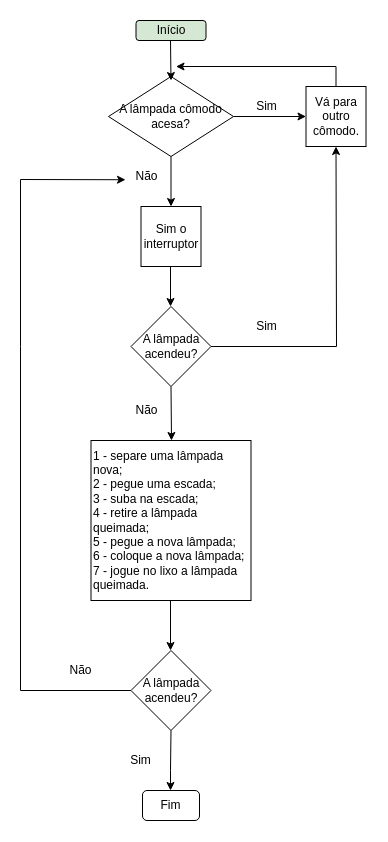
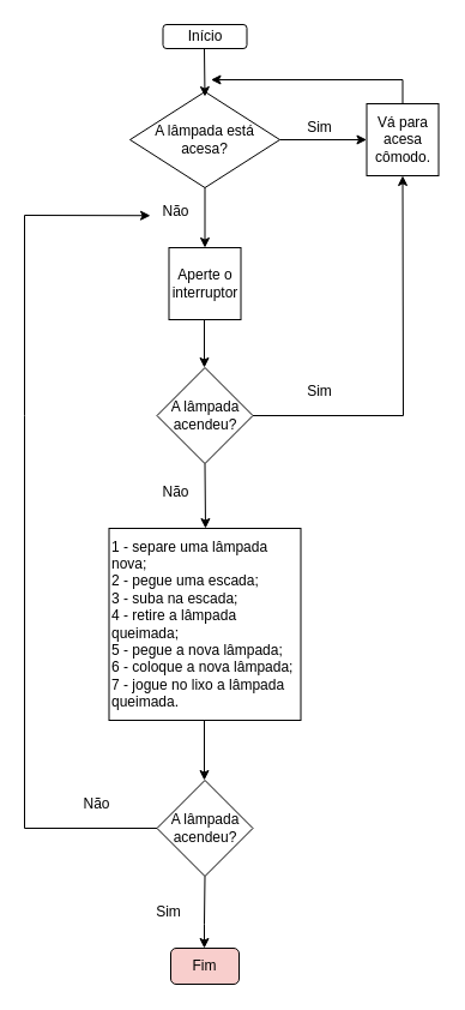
- <mxCell id="2" value="Início" style="rounded=1;whiteSpace=wrap;html=1;fillColor=#d5e8d4;" vertex="1" parent="1"><mxGeometry x="135.5" y="20" width="70" height="20" as="geometry" /></mxCell>
+ <mxCell id="2" value="Início" style="rounded=1;whiteSpace=wrap;html=1;" vertex="1" parent="1"><mxGeometry x="135.5" y="20" width="70" height="20" as="geometry" /></mxCell>
- <mxCell id="3" value="A lâmpada cômodo acesa?" style="rhombus;whiteSpace=wrap;html=1;" vertex="1" parent="1"><mxGeometry x="108" y="76" width="125" height="80" as="geometry" /></mxCell>
+ <mxCell id="3" value="A lâmpada está acesa?" style="rhombus;whiteSpace=wrap;html=1;" vertex="1" parent="1"><mxGeometry x="108" y="76" width="125" height="80" as="geometry" /></mxCell>
- <mxCell id="8" value="Vá para outro cômodo." style="whiteSpace=wrap;html=1;aspect=fixed;" vertex="1" parent="1"><mxGeometry x="305.5" y="86" width="60" height="60" as="geometry" /></mxCell>
+ <mxCell id="8" value="Vá para acesa cômodo." style="whiteSpace=wrap;html=1;aspect=fixed;" vertex="1" parent="1"><mxGeometry x="305.5" y="86" width="60" height="60" as="geometry" /></mxCell>
- <mxCell id="11" value="Sim o interruptor" style="whiteSpace=wrap;html=1;aspect=fixed;" vertex="1" parent="1"><mxGeometry x="140.5" y="206" width="60" height="60" as="geometry" /></mxCell>
+ <mxCell id="11" value="Aperte o interruptor" style="whiteSpace=wrap;html=1;aspect=fixed;" vertex="1" parent="1"><mxGeometry x="140.5" y="206" width="60" height="60" as="geometry" /></mxCell>
- <mxCell id="25" value="Fim" style="rounded=1;whiteSpace=wrap;html=1;" vertex="1" parent="1"><mxGeometry x="142" y="790" width="57" height="30" as="geometry" /></mxCell>
+ <mxCell id="25" value="Fim" style="rounded=1;whiteSpace=wrap;html=1;fillColor=#f8cecc;" vertex="1" parent="1"><mxGeometry x="142" y="790" width="57" height="30" as="geometry" /></mxCell>
